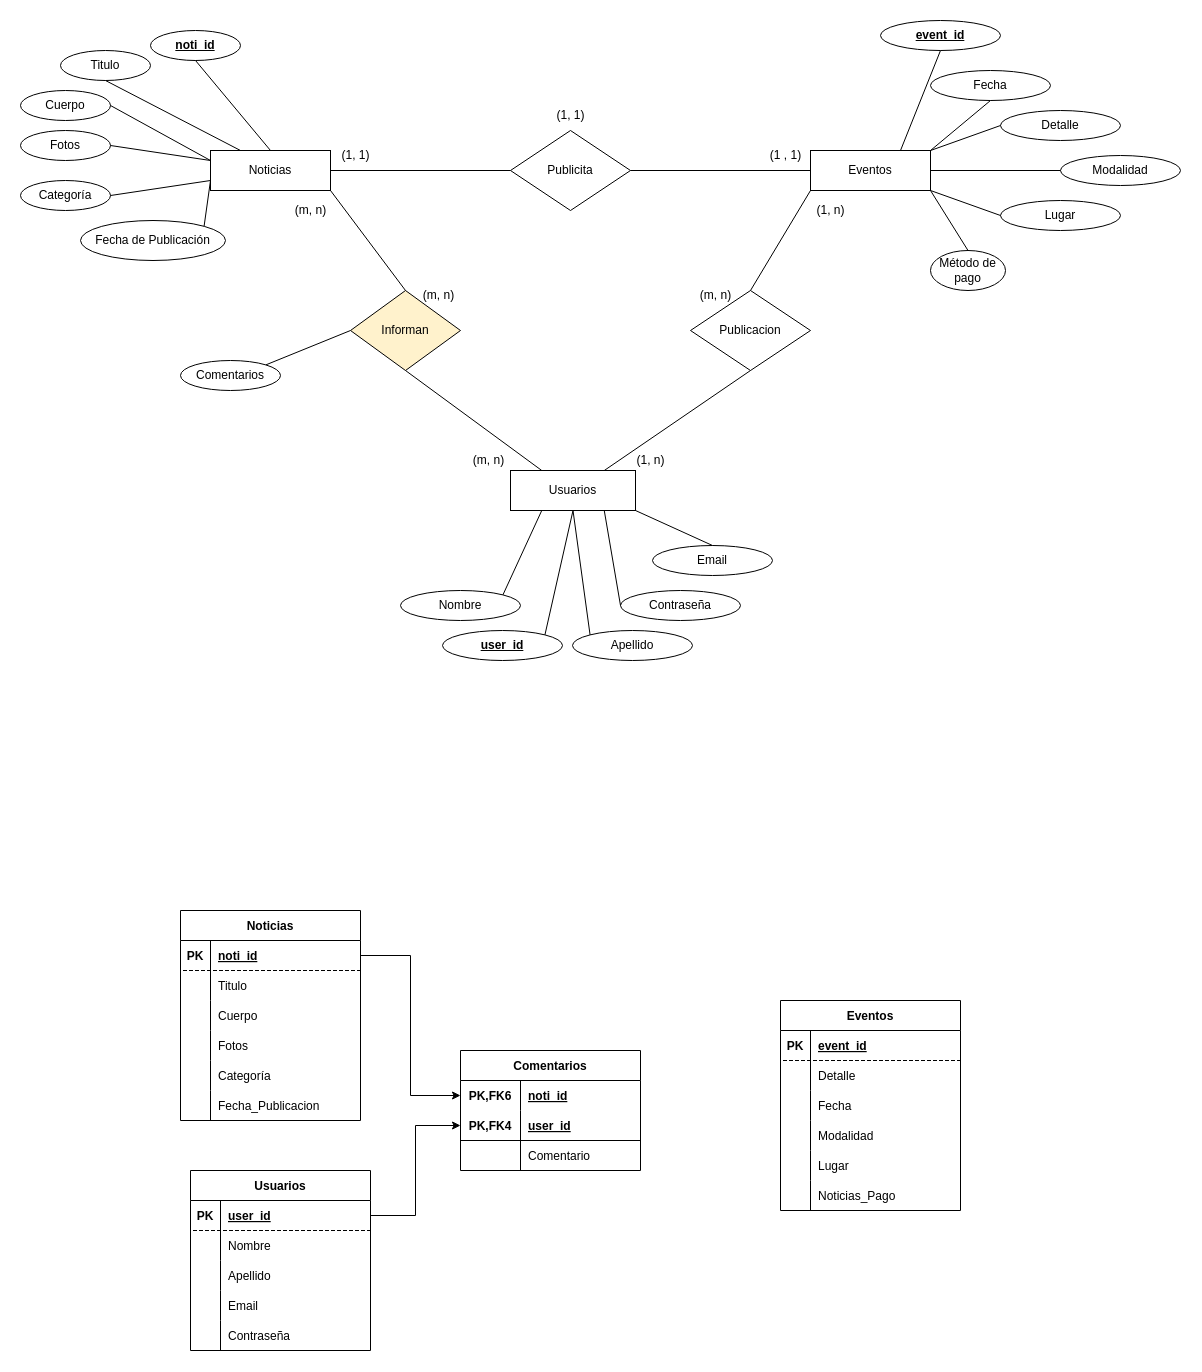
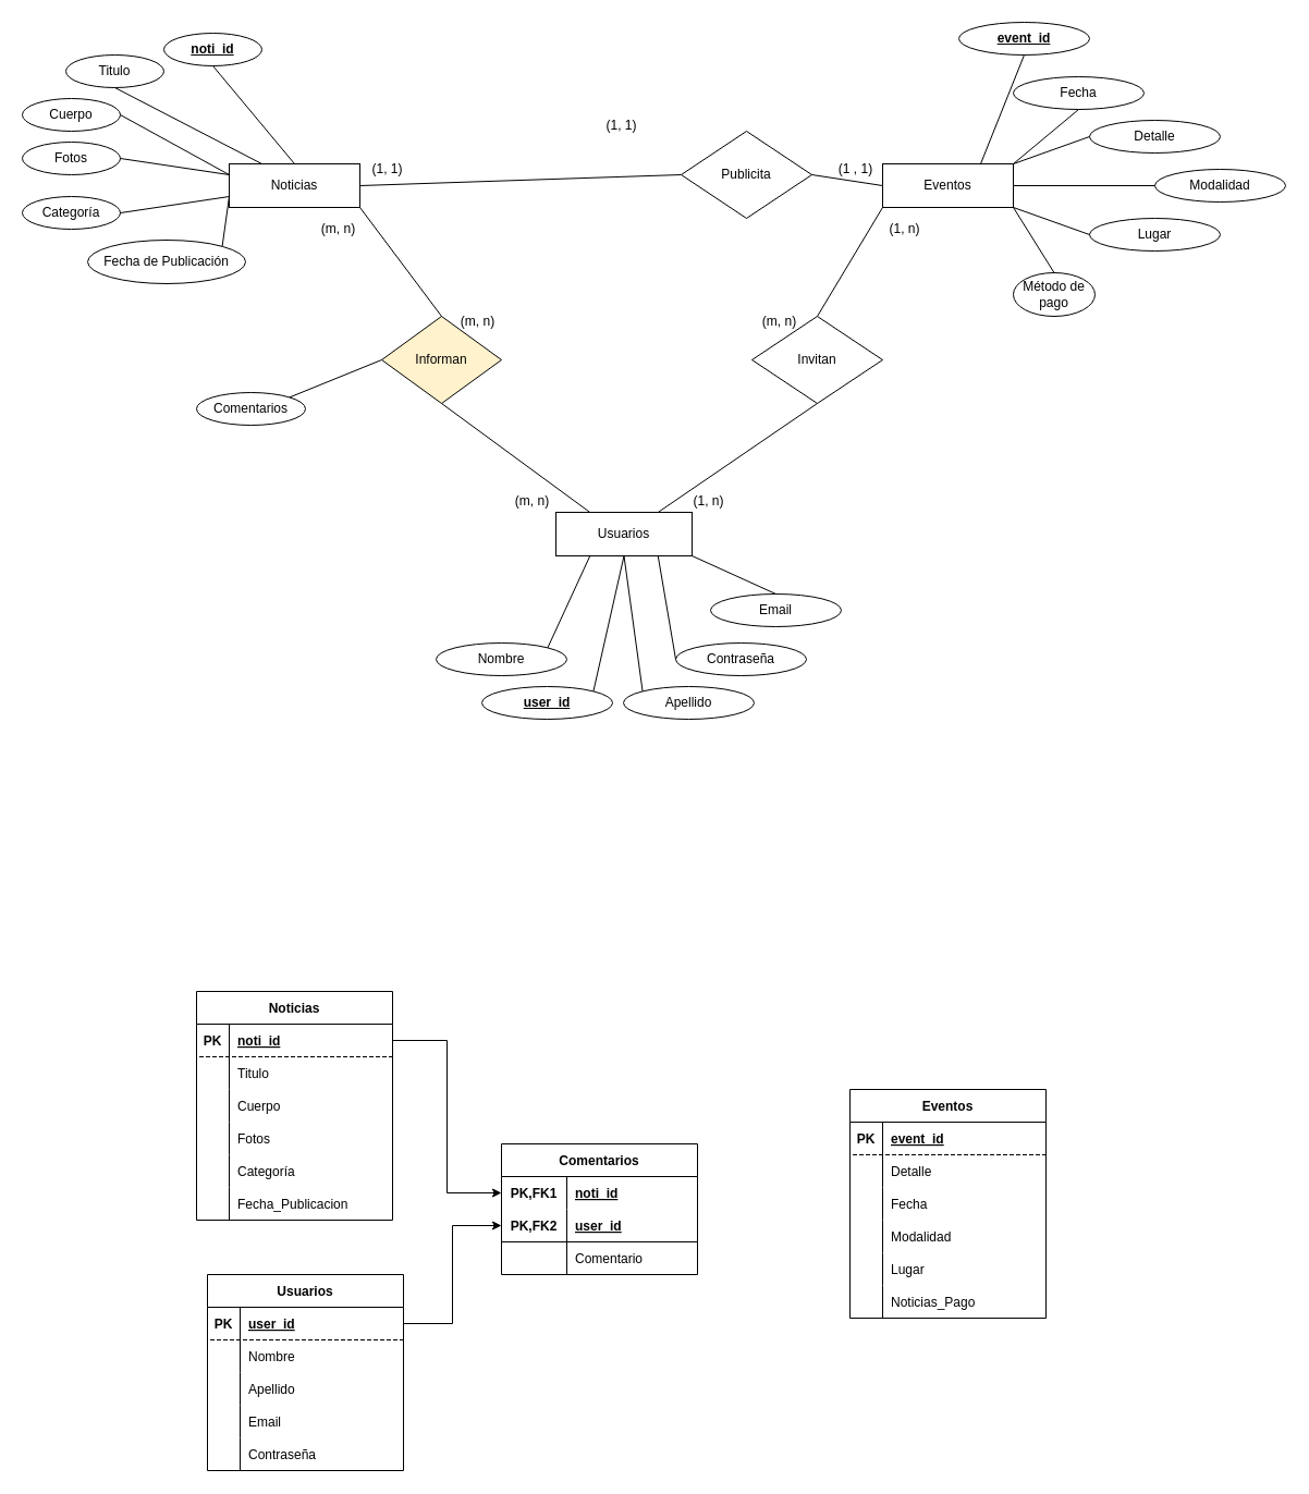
- <mxCell id="35" value="Publicita" style="rhombus;whiteSpace=wrap;html=1;" vertex="1" parent="1"><mxGeometry x="510" y="130" width="120" height="80" as="geometry" /></mxCell>
+ <mxCell id="35" value="Publicita" style="rhombus;whiteSpace=wrap;html=1;" vertex="1" parent="1"><mxGeometry x="625" y="120" width="120" height="80" as="geometry" /></mxCell>
- <mxCell id="37" value="Publicacion" style="rhombus;whiteSpace=wrap;html=1;" vertex="1" parent="1"><mxGeometry x="690" y="290" width="120" height="80" as="geometry" /></mxCell>
+ <mxCell id="37" value="Invitan" style="rhombus;whiteSpace=wrap;html=1;" vertex="1" parent="1"><mxGeometry x="690" y="290" width="120" height="80" as="geometry" /></mxCell>
- <mxCell id="116" value="PK,FK6" style="shape=partialRectangle;connectable=0;fillColor=none;top=0;left=0;bottom=0;right=0;fontStyle=1;overflow=hidden;" vertex="1" parent="115"><mxGeometry width="60" height="30" as="geometry"><mxRectangle width="60" height="30" as="alternateBounds" /></mxGeometry></mxCell>
+ <mxCell id="116" value="PK,FK1" style="shape=partialRectangle;connectable=0;fillColor=none;top=0;left=0;bottom=0;right=0;fontStyle=1;overflow=hidden;" vertex="1" parent="115"><mxGeometry width="60" height="30" as="geometry"><mxRectangle width="60" height="30" as="alternateBounds" /></mxGeometry></mxCell>
- <mxCell id="119" value="PK,FK4" style="shape=partialRectangle;connectable=0;fillColor=none;top=0;left=0;bottom=0;right=0;fontStyle=1;overflow=hidden;" vertex="1" parent="118"><mxGeometry width="60" height="30" as="geometry"><mxRectangle width="60" height="30" as="alternateBounds" /></mxGeometry></mxCell>
+ <mxCell id="119" value="PK,FK2" style="shape=partialRectangle;connectable=0;fillColor=none;top=0;left=0;bottom=0;right=0;fontStyle=1;overflow=hidden;" vertex="1" parent="118"><mxGeometry width="60" height="30" as="geometry"><mxRectangle width="60" height="30" as="alternateBounds" /></mxGeometry></mxCell>
